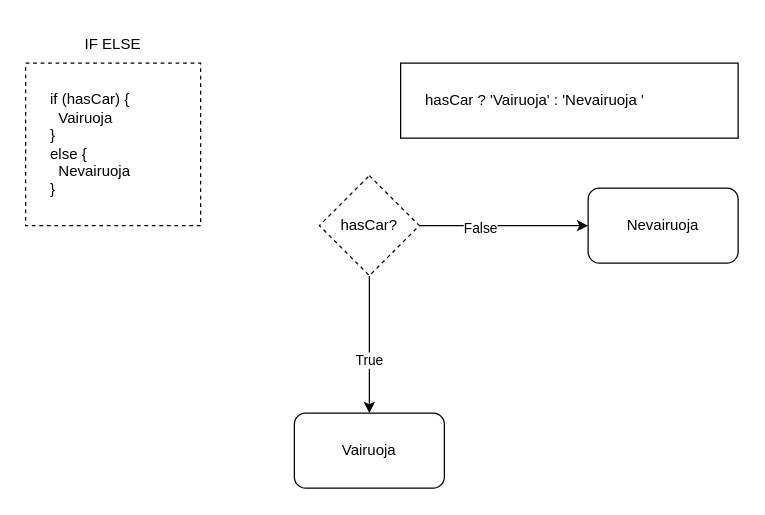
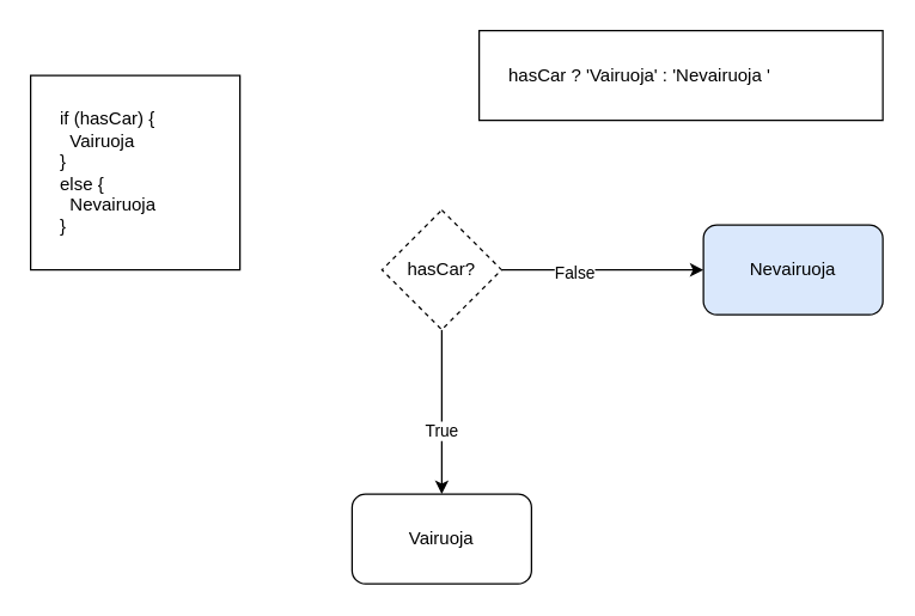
- <mxCell id="10" value="IF ELSE" style="text;html=1;strokeColor=none;fillColor=none;align=center;verticalAlign=middle;whiteSpace=wrap;rounded=0;" vertex="1" parent="1"><mxGeometry x="60" width="60" height="30" as="geometry" y="20" /></mxCell>
- <mxCell id="11" value="hasCar ? 'Vairuoja' : 'Nevairuoja '" style="rounded=0;whiteSpace=wrap;html=1;align=left;spacingLeft=18;" vertex="1" parent="1"><mxGeometry x="320" y="50" width="270" height="60" as="geometry" /></mxCell>
+ <mxCell id="11" value="hasCar ? 'Vairuoja' : 'Nevairuoja '" style="rounded=0;whiteSpace=wrap;html=1;align=left;spacingLeft=18;" vertex="1" parent="1"><mxGeometry x="320" y="20" width="270" height="60" as="geometry" /></mxCell>
- <mxCell id="9" value="if (hasCar) {&lt;br&gt;&amp;nbsp; Vairuoja&lt;br&gt;}&lt;br&gt;else {&lt;br&gt;&lt;div&gt;&lt;span&gt;&amp;nbsp; Nevairuoja&lt;/span&gt;&lt;/div&gt;}" style="rounded=0;whiteSpace=wrap;html=1;align=left;spacingLeft=18;dashed=1;" vertex="1" parent="1"><mxGeometry x="20" y="50" width="140" height="130" as="geometry" /></mxCell>
+ <mxCell id="9" value="if (hasCar) {&lt;br&gt;&amp;nbsp; Vairuoja&lt;br&gt;}&lt;br&gt;else {&lt;br&gt;&lt;div&gt;&lt;span&gt;&amp;nbsp; Nevairuoja&lt;/span&gt;&lt;/div&gt;}" style="rounded=0;whiteSpace=wrap;html=1;align=left;spacingLeft=18;" vertex="1" parent="1"><mxGeometry x="20" y="50" width="140" height="130" as="geometry" /></mxCell>
- <mxCell id="8" value="Nevairuoja" style="rounded=1;whiteSpace=wrap;html=1;" vertex="1" parent="1"><mxGeometry x="470" y="150" width="120" height="60" as="geometry" /></mxCell>
+ <mxCell id="8" value="Nevairuoja" style="rounded=1;whiteSpace=wrap;html=1;fillColor=#dae8fc;" vertex="1" parent="1"><mxGeometry x="470" y="150" width="120" height="60" as="geometry" /></mxCell>
